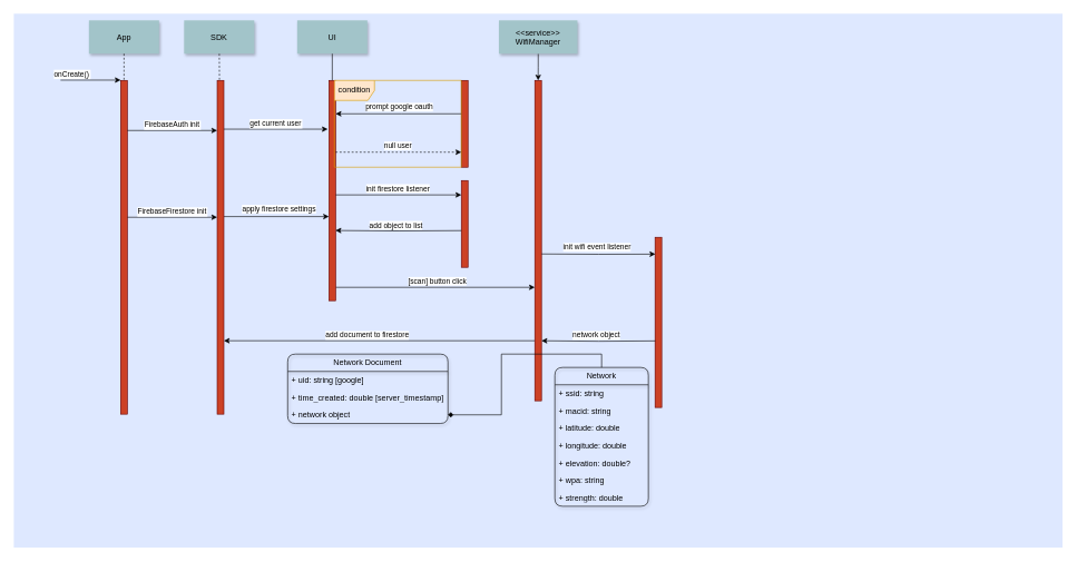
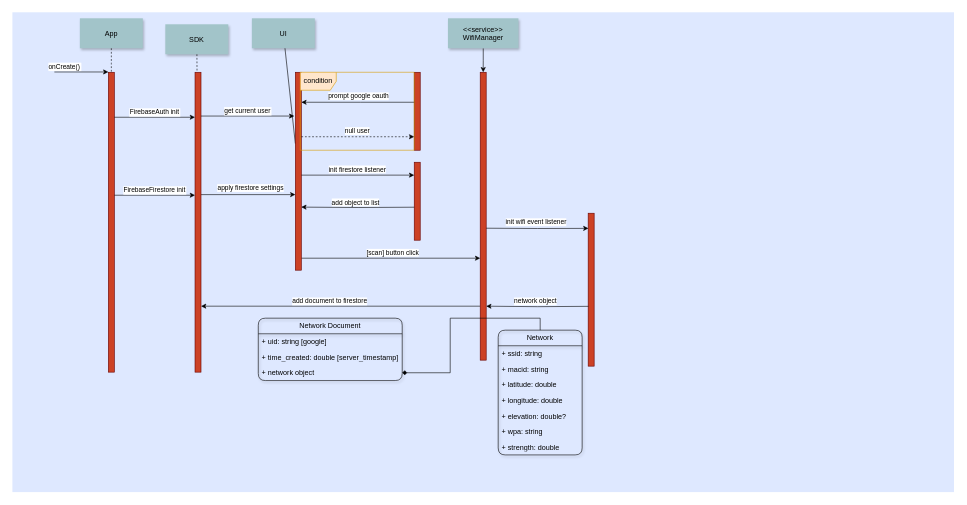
- <mxCell id="9" value="SDK" style="shadow=1;fillColor=#A2C4C9;strokeColor=none" parent="1" vertex="1"><mxGeometry x="275" y="30" width="105" height="50" as="geometry" /></mxCell>
+ <mxCell id="9" value="SDK" style="shadow=1;fillColor=#A2C4C9;strokeColor=none" parent="1" vertex="1"><mxGeometry x="275" y="40" width="105" height="50" as="geometry" /></mxCell>
- <mxCell id="13" value="UI" style="shadow=1;fillColor=#A2C4C9;strokeColor=none" parent="1" vertex="1"><mxGeometry x="444.284" y="30" width="105" height="50" as="geometry" /></mxCell>
+ <mxCell id="13" value="UI" style="shadow=1;fillColor=#A2C4C9;strokeColor=none" parent="1" vertex="1"><mxGeometry x="419.284" y="30" width="105" height="50" as="geometry" /></mxCell>
